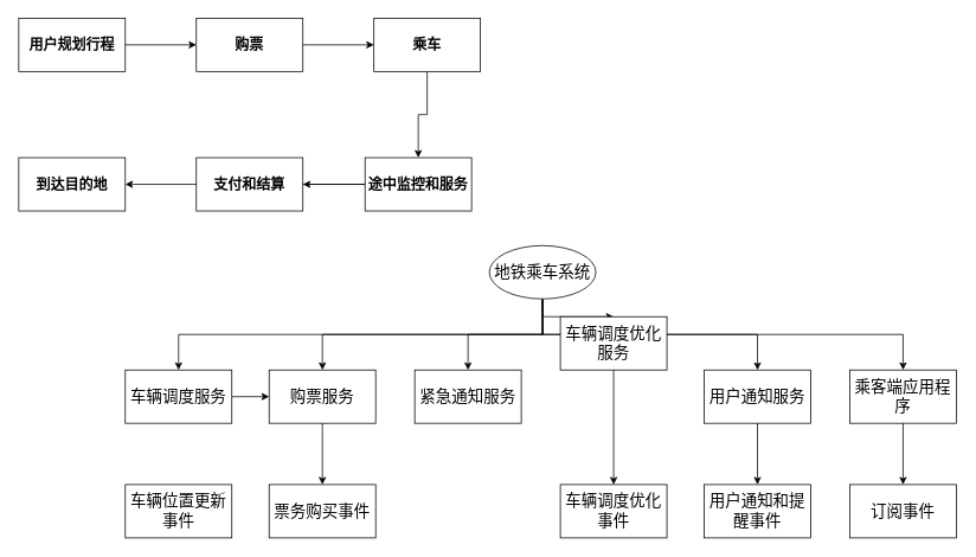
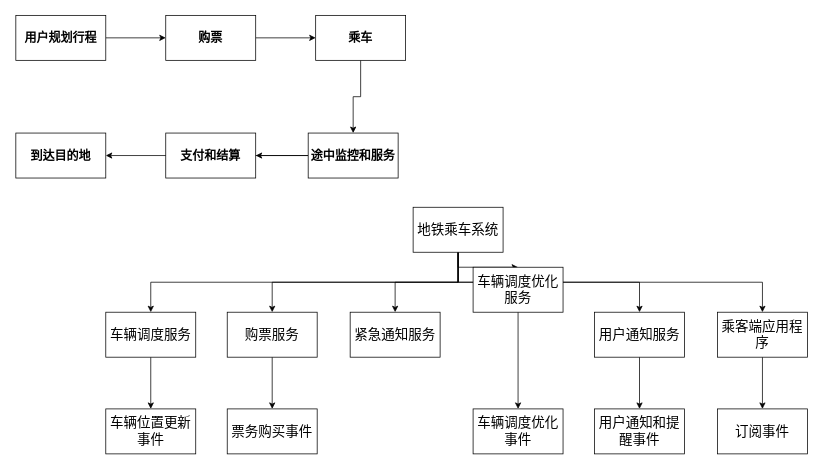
- <mxCell id="19" value="地铁乘车系统" style="ellipse;whiteSpace=wrap;html=1;fontFamily=Hei;fontSize=18;" vertex="1" parent="1"><mxGeometry x="550" y="276" width="120" height="60" as="geometry" /></mxCell>
+ <mxCell id="19" value="地铁乘车系统" style="rounded=0;whiteSpace=wrap;html=1;fontFamily=Hei;fontSize=18;" vertex="1" parent="1"><mxGeometry x="550" y="276" width="120" height="60" as="geometry" /></mxCell>
- <mxCell id="23" value="" style="edgeStyle=orthogonalEdgeStyle;rounded=0;orthogonalLoop=1;jettySize=auto;html=1;fontFamily=Hei;fontSize=18;" edge="1" parent="1" source="24" target="21"><mxGeometry relative="1" as="geometry" /></mxCell>
+ <mxCell id="23" value="" style="edgeStyle=orthogonalEdgeStyle;rounded=0;orthogonalLoop=1;jettySize=auto;html=1;fontFamily=Hei;fontSize=18;" edge="1" parent="1" source="24" target="32"><mxGeometry relative="1" as="geometry" /></mxCell>
